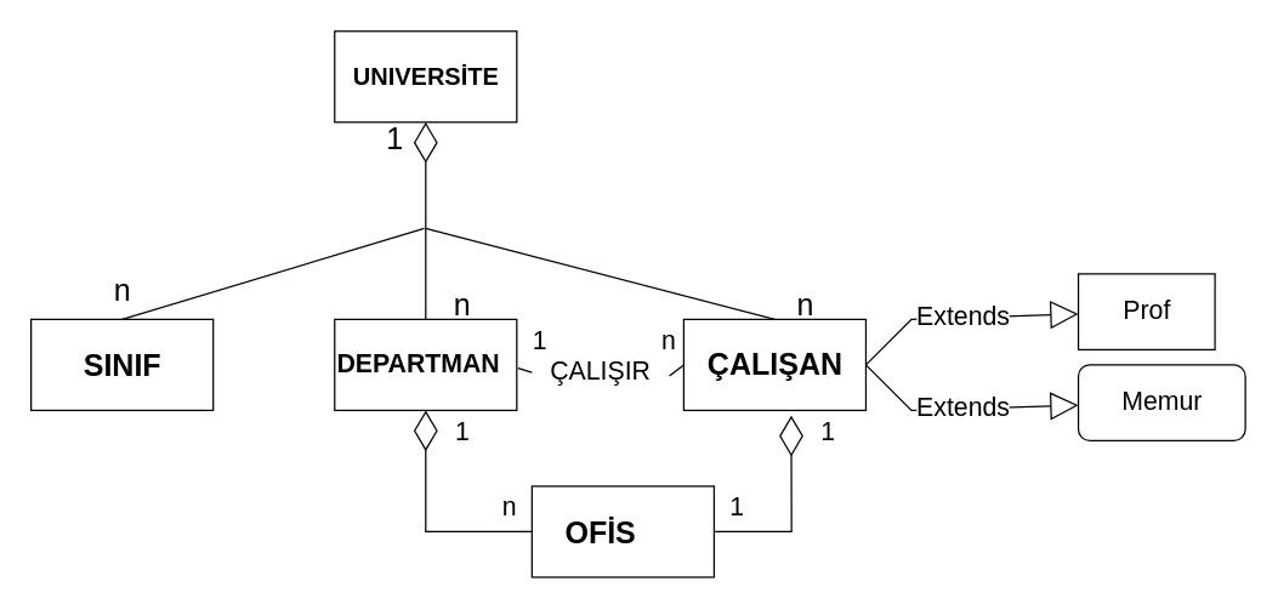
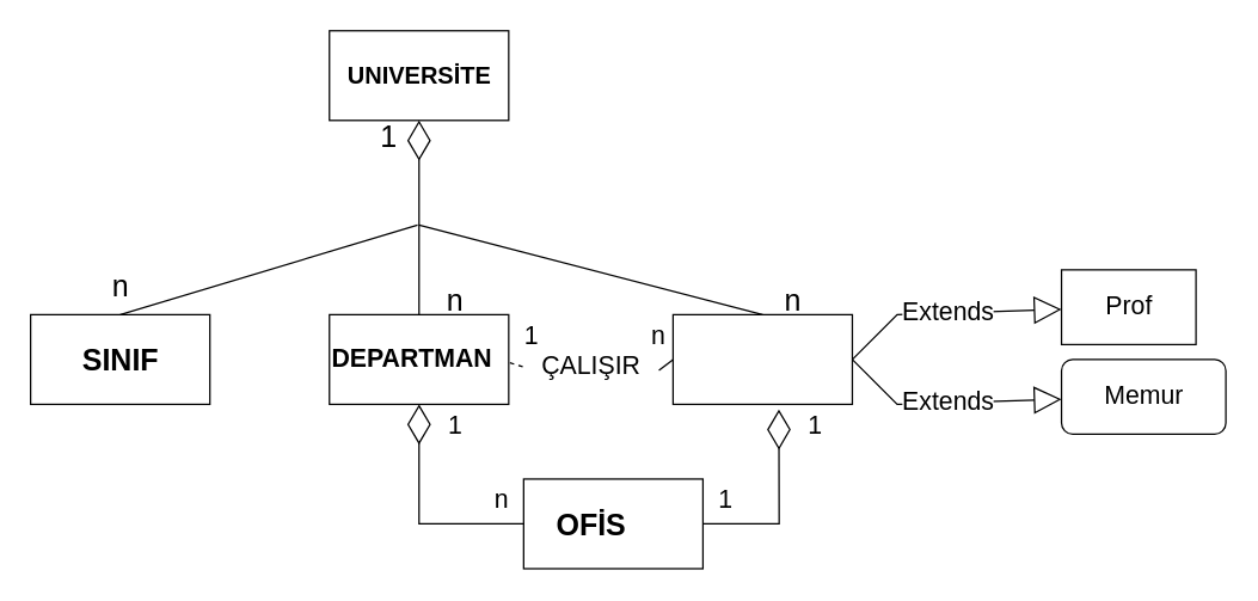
- <mxCell id="9" value="&lt;b&gt;&lt;font style=&quot;font-size: 20px;&quot;&gt;ÇALIŞAN&lt;/font&gt;&lt;/b&gt;" style="text;html=1;resizable=0;autosize=1;align=center;verticalAlign=middle;points=[];fillColor=none;strokeColor=none;rounded=0;fontSize=17;" vertex="1" parent="1"><mxGeometry x="455" y="220" width="110" height="40" as="geometry" /></mxCell>
- <mxCell id="21" value="" style="endArrow=none;html=1;rounded=0;fontSize=20;entryX=0;entryY=0.5;entryDx=0;entryDy=0;exitX=1.006;exitY=0.573;exitDx=0;exitDy=0;exitPerimeter=0;" edge="1" parent="1" source="7" target="20"><mxGeometry width="50" height="50" relative="1" as="geometry"><mxPoint x="340.78" y="242.19" as="sourcePoint" /><mxPoint x="450" y="240" as="targetPoint" /></mxGeometry></mxCell>
+ <mxCell id="21" value="" style="endArrow=none;html=1;rounded=0;fontSize=20;entryX=0;entryY=0.5;entryDx=0;entryDy=0;exitX=1.006;exitY=0.573;exitDx=0;exitDy=0;exitPerimeter=0;dashed=1;" edge="1" parent="1" source="7" target="20"><mxGeometry width="50" height="50" relative="1" as="geometry"><mxPoint x="340.78" y="242.19" as="sourcePoint" /><mxPoint x="450" y="240" as="targetPoint" /></mxGeometry></mxCell>
